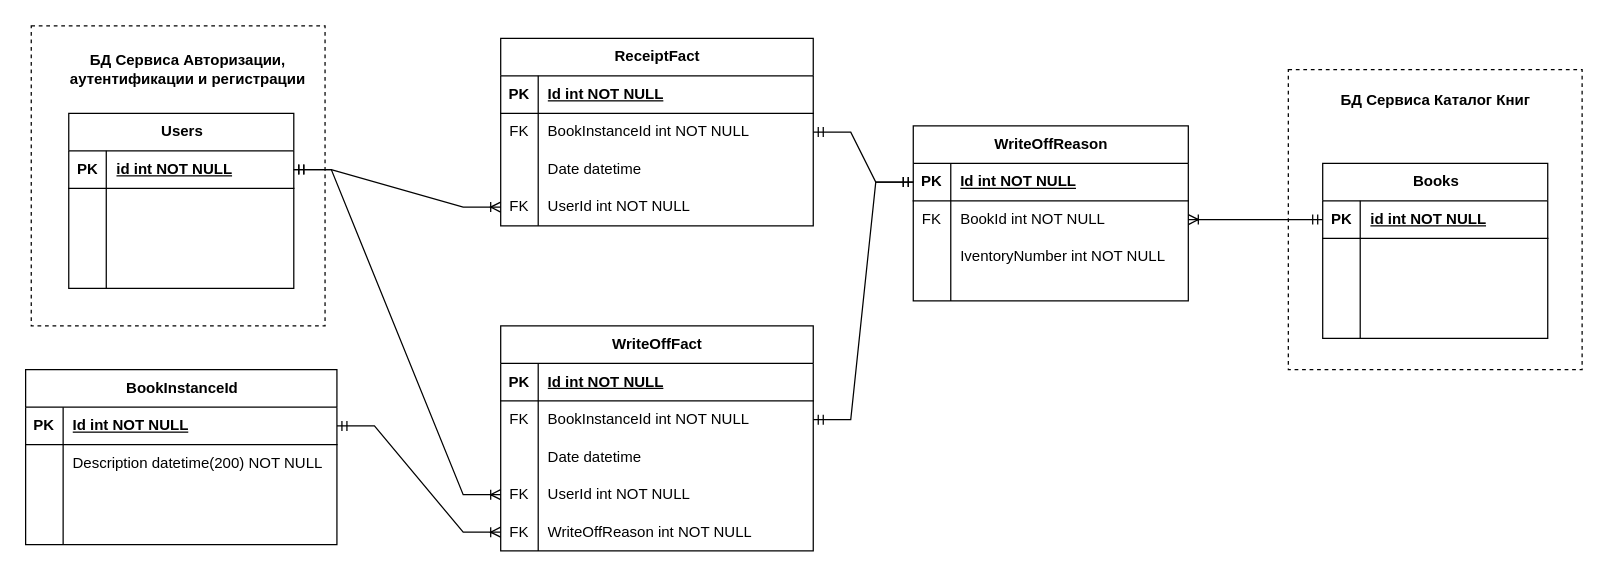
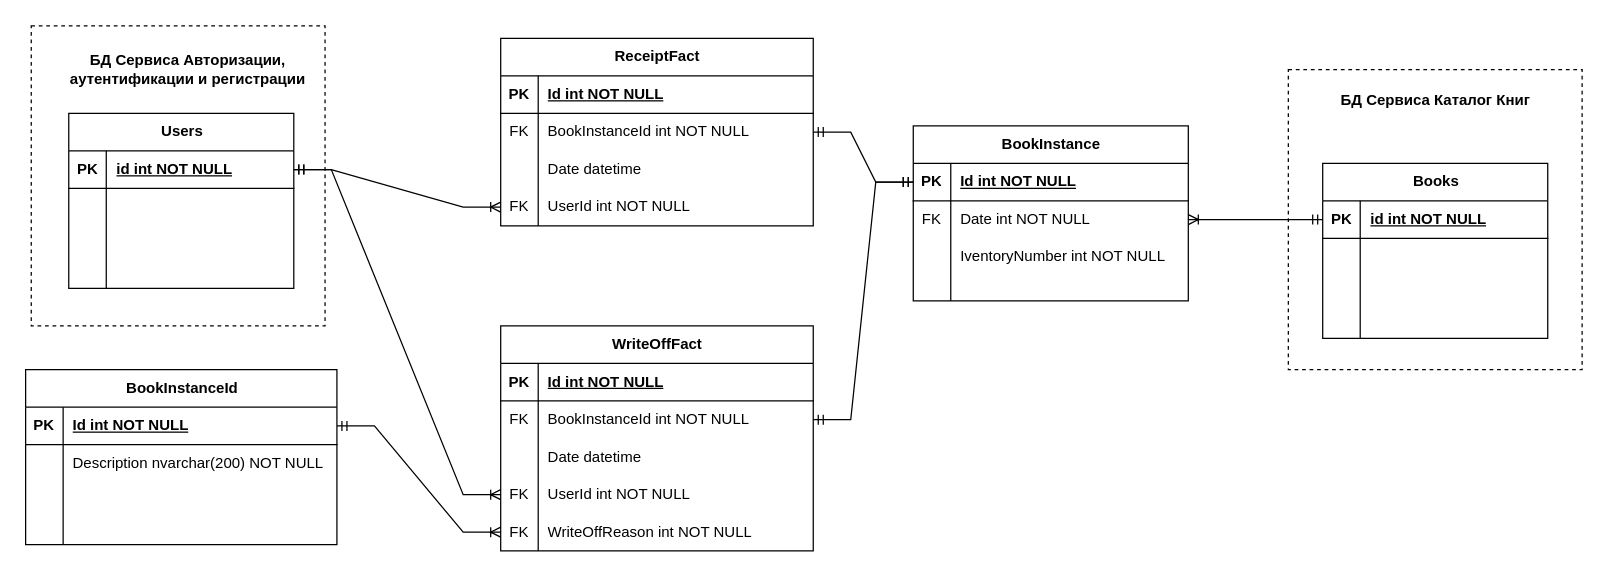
- <mxCell id="17" value="WriteOffReason" style="shape=table;startSize=30;container=1;collapsible=1;childLayout=tableLayout;fixedRows=1;rowLines=0;fontStyle=1;align=center;resizeLast=1;html=1;" parent="1" vertex="1"><mxGeometry x="730" y="100" width="220" height="140" as="geometry" /></mxCell>
+ <mxCell id="17" value="BookInstance" style="shape=table;startSize=30;container=1;collapsible=1;childLayout=tableLayout;fixedRows=1;rowLines=0;fontStyle=1;align=center;resizeLast=1;html=1;" parent="1" vertex="1"><mxGeometry x="730" y="100" width="220" height="140" as="geometry" /></mxCell>
- <mxCell id="23" value="BookId int NOT NULL" style="shape=partialRectangle;connectable=0;fillColor=none;top=0;left=0;bottom=0;right=0;align=left;spacingLeft=6;overflow=hidden;whiteSpace=wrap;html=1;" parent="21" vertex="1"><mxGeometry x="30" width="190" height="30" as="geometry"><mxRectangle width="190" height="30" as="alternateBounds" /></mxGeometry></mxCell>
+ <mxCell id="23" value="Date int NOT NULL" style="shape=partialRectangle;connectable=0;fillColor=none;top=0;left=0;bottom=0;right=0;align=left;spacingLeft=6;overflow=hidden;whiteSpace=wrap;html=1;" parent="21" vertex="1"><mxGeometry x="30" width="190" height="30" as="geometry"><mxRectangle width="190" height="30" as="alternateBounds" /></mxGeometry></mxCell>
- <mxCell id="82" value="Description datetime(200) NOT NULL" style="shape=partialRectangle;connectable=0;fillColor=none;top=0;left=0;bottom=0;right=0;align=left;spacingLeft=6;overflow=hidden;whiteSpace=wrap;html=1;" parent="80" vertex="1"><mxGeometry x="30" width="219" height="30" as="geometry"><mxRectangle width="219" height="30" as="alternateBounds" /></mxGeometry></mxCell>
+ <mxCell id="82" value="Description nvarchar(200) NOT NULL" style="shape=partialRectangle;connectable=0;fillColor=none;top=0;left=0;bottom=0;right=0;align=left;spacingLeft=6;overflow=hidden;whiteSpace=wrap;html=1;" parent="80" vertex="1"><mxGeometry x="30" width="219" height="30" as="geometry"><mxRectangle width="219" height="30" as="alternateBounds" /></mxGeometry></mxCell>
